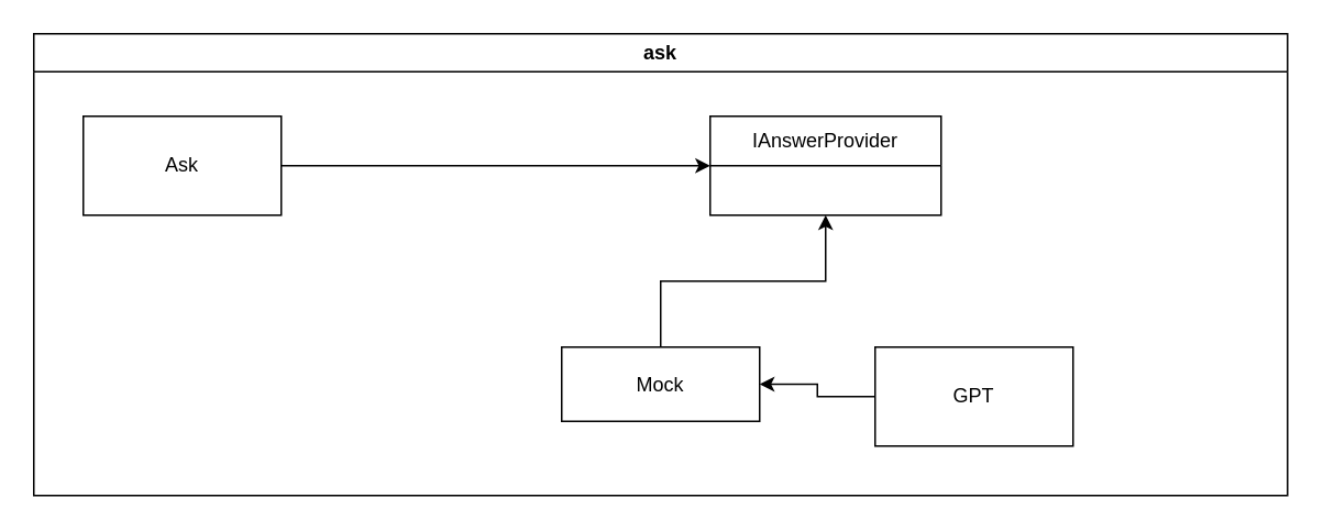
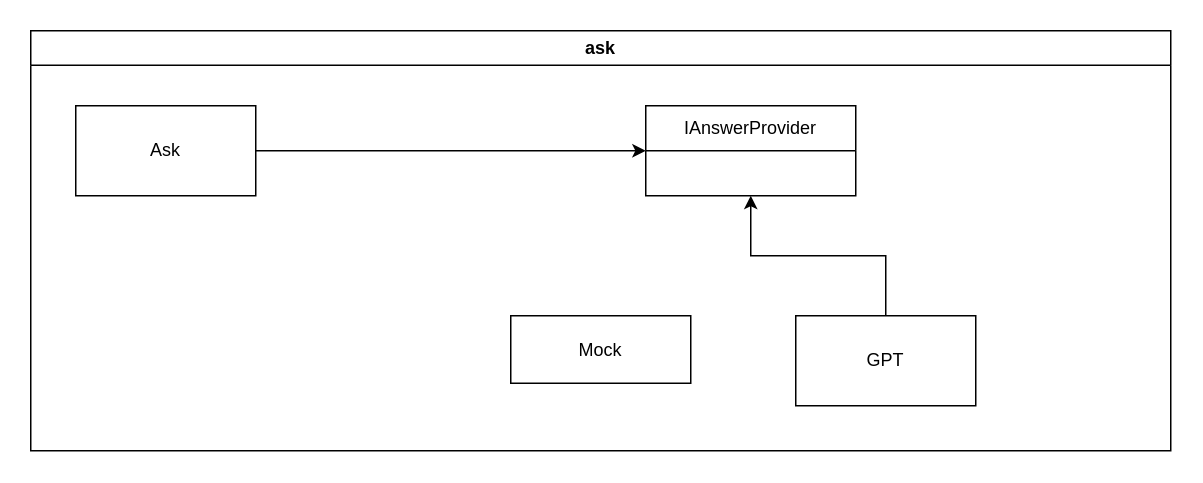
- <mxCell id="6" style="edgeStyle=orthogonalEdgeStyle;rounded=0;orthogonalLoop=1;jettySize=auto;html=1;entryX=0.5;entryY=1;entryDx=0;entryDy=0;" edge="1" parent="2" source="7" target="4"><mxGeometry relative="1" as="geometry" /></mxCell>
- <mxCell id="8" style="edgeStyle=orthogonalEdgeStyle;rounded=0;orthogonalLoop=1;jettySize=auto;html=1;" edge="1" parent="2" source="9" target="7"><mxGeometry relative="1" as="geometry" /></mxCell>
+ <mxCell id="8" style="edgeStyle=orthogonalEdgeStyle;rounded=0;orthogonalLoop=1;jettySize=auto;html=1;entryX=0.5;entryY=1;entryDx=0;entryDy=0;" edge="1" parent="2" source="9" target="4"><mxGeometry relative="1" as="geometry" /></mxCell>
